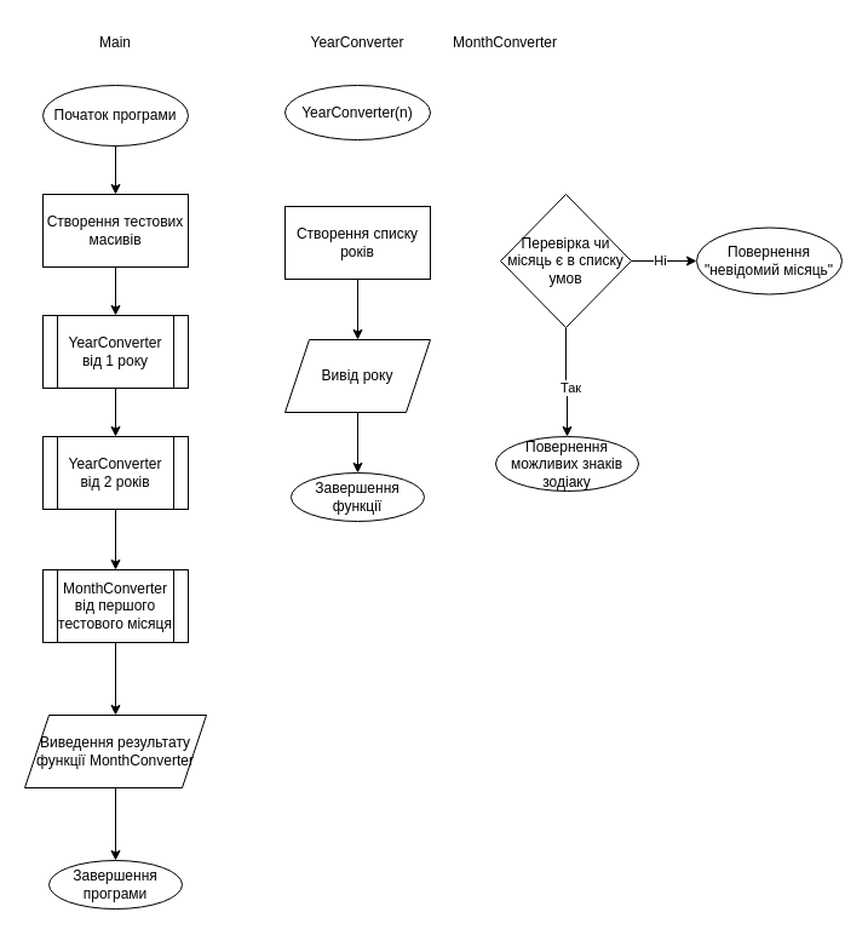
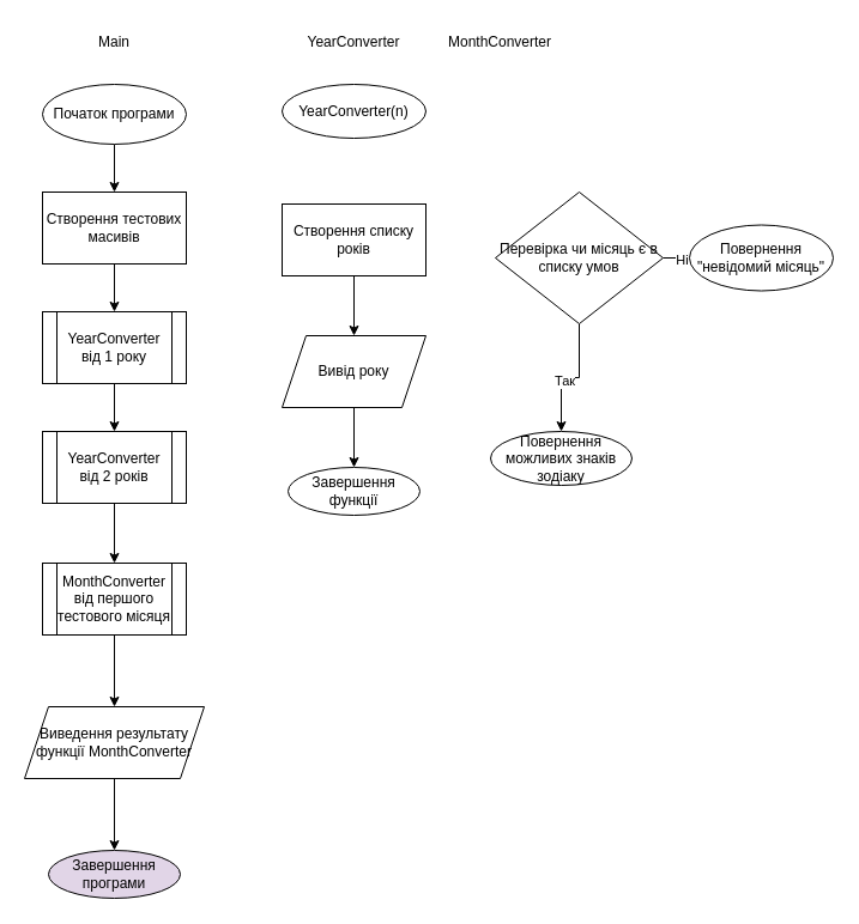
- <mxCell id="25" value="Перевірка чи місяць є в списку умов" style="rhombus;whiteSpace=wrap;html=1;" vertex="1" parent="1"><mxGeometry x="413" y="160" width="108" height="110" as="geometry" /></mxCell>
+ <mxCell id="25" value="Перевірка чи місяць є в списку умов" style="rhombus;whiteSpace=wrap;html=1;" vertex="1" parent="1"><mxGeometry x="413" y="160" width="140" height="110" as="geometry" /></mxCell>
- <mxCell id="30" value="Завершення програми" style="ellipse;whiteSpace=wrap;html=1;" vertex="1" parent="1"><mxGeometry x="40" y="710" width="110" height="40" as="geometry" /></mxCell>
+ <mxCell id="30" value="Завершення програми" style="ellipse;whiteSpace=wrap;html=1;fillColor=#e1d5e7;" vertex="1" parent="1"><mxGeometry x="40" y="710" width="110" height="40" as="geometry" /></mxCell>
